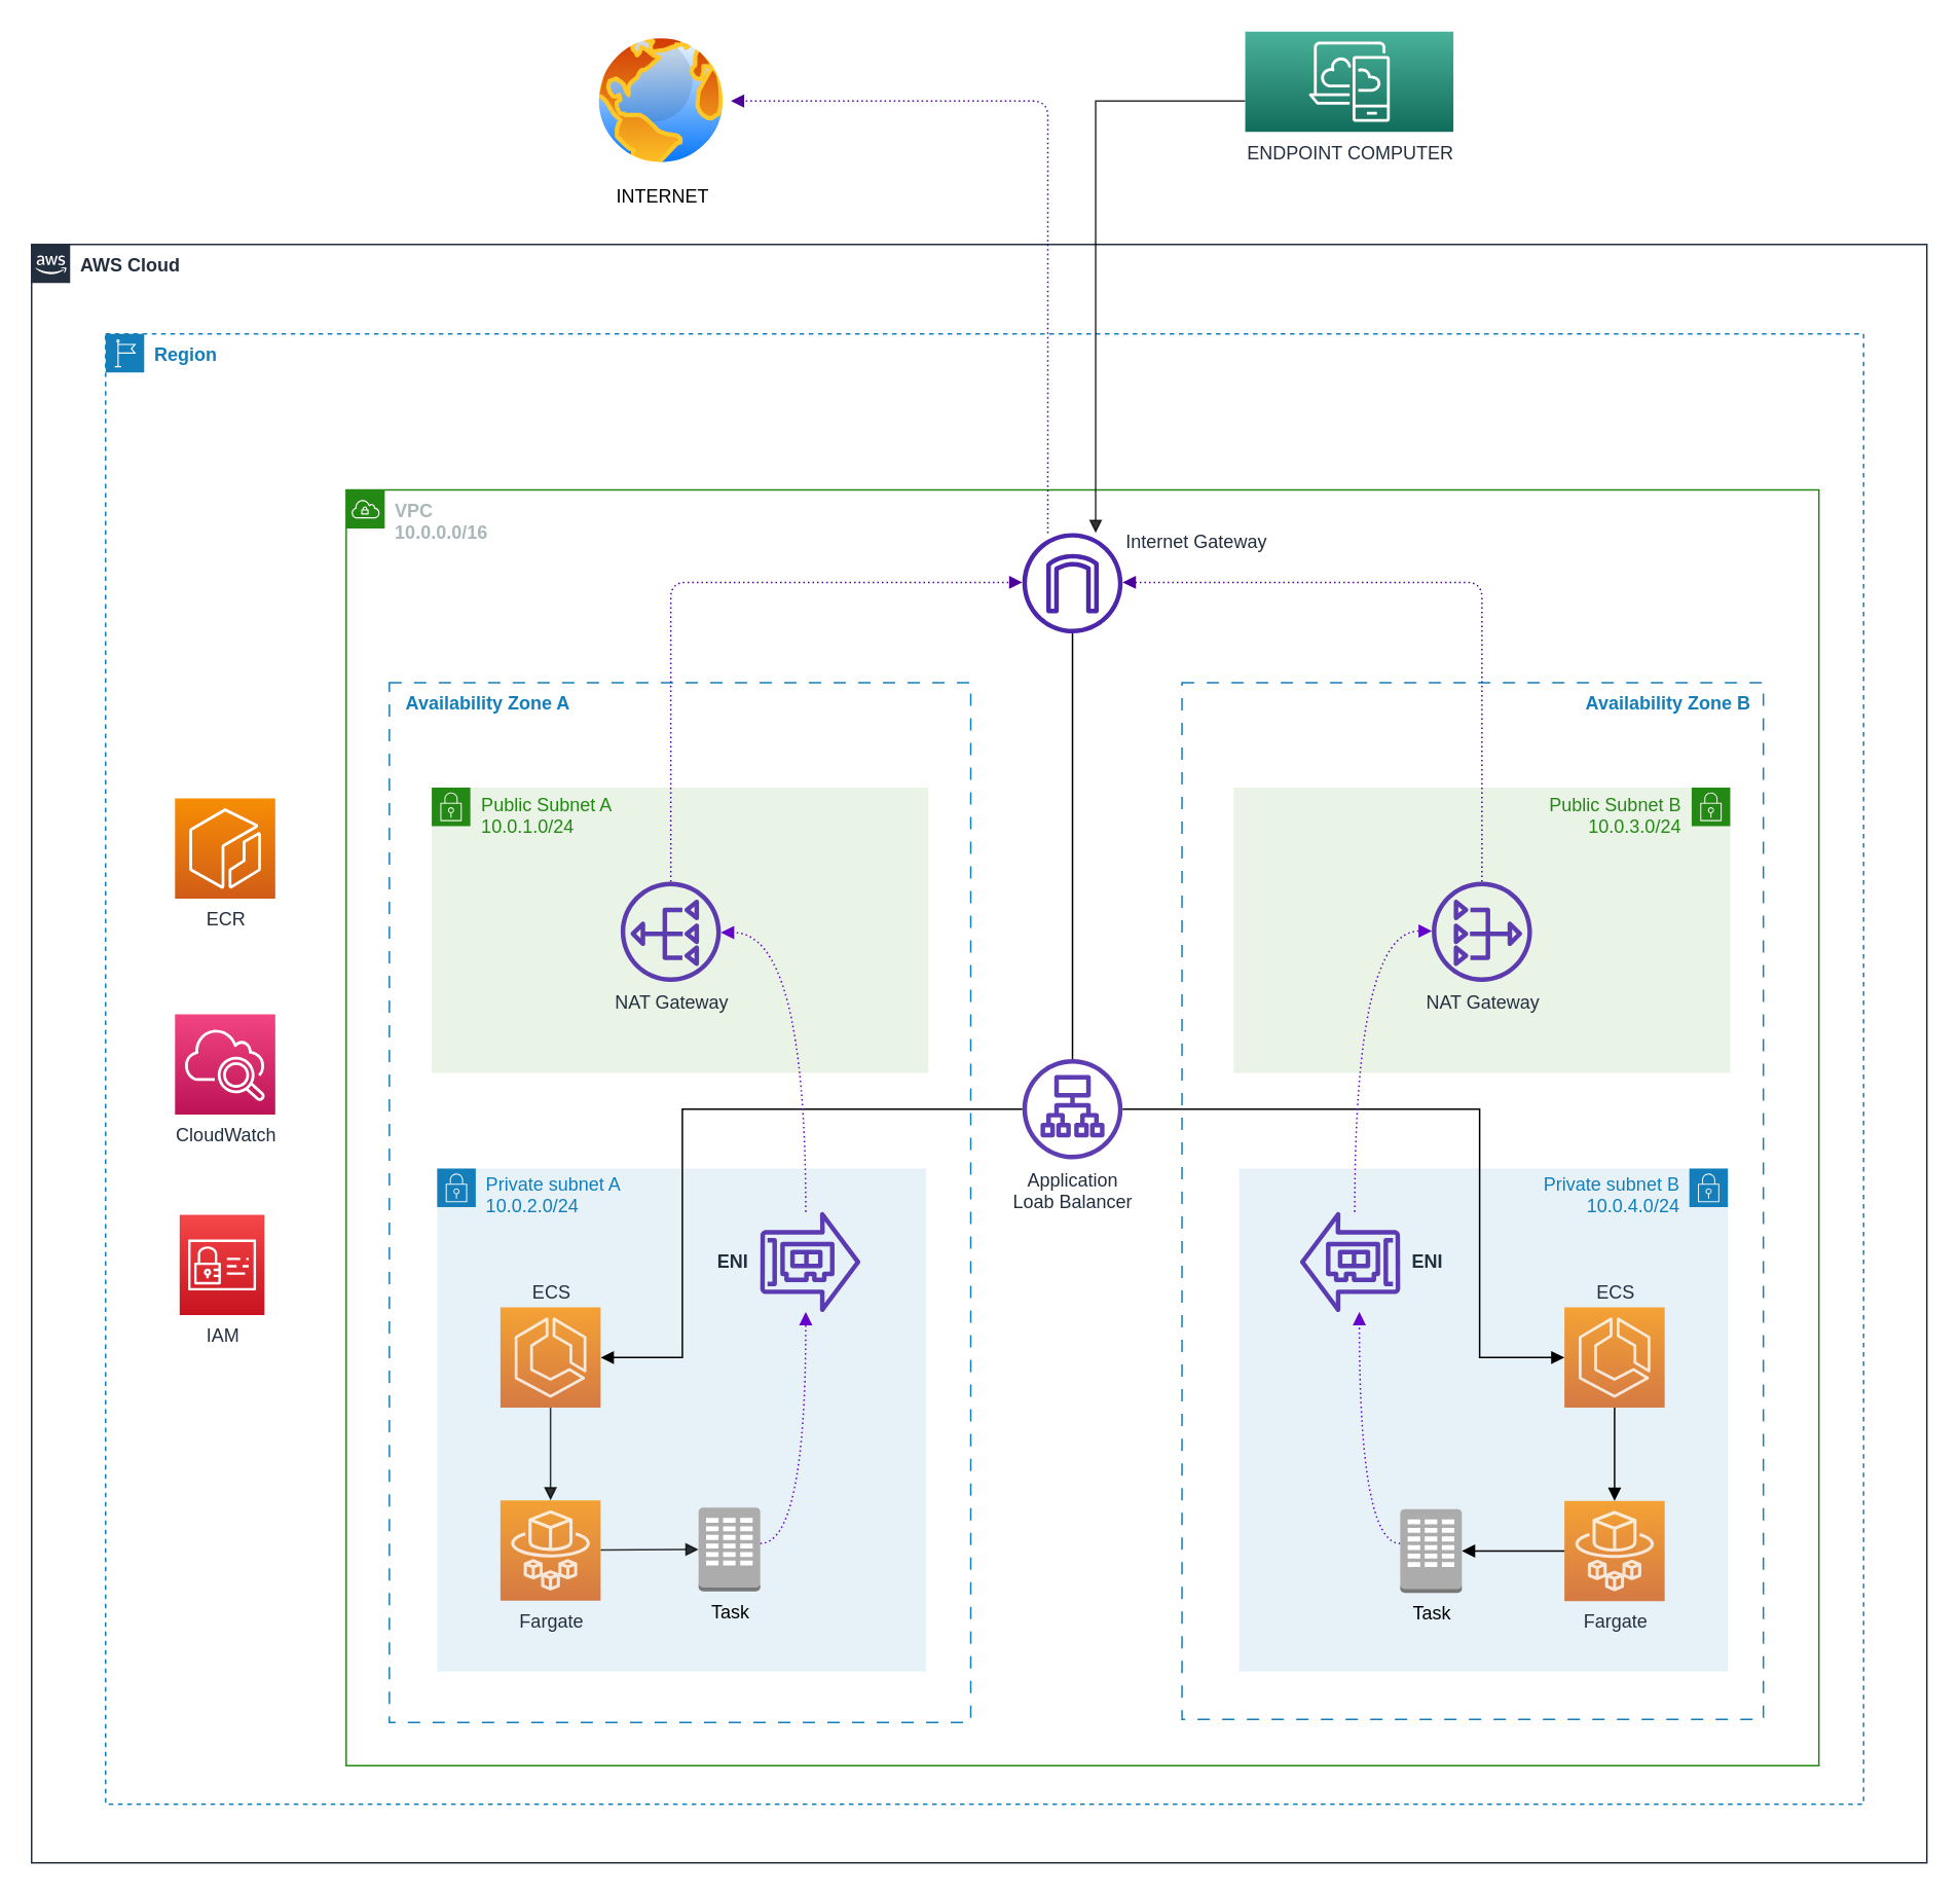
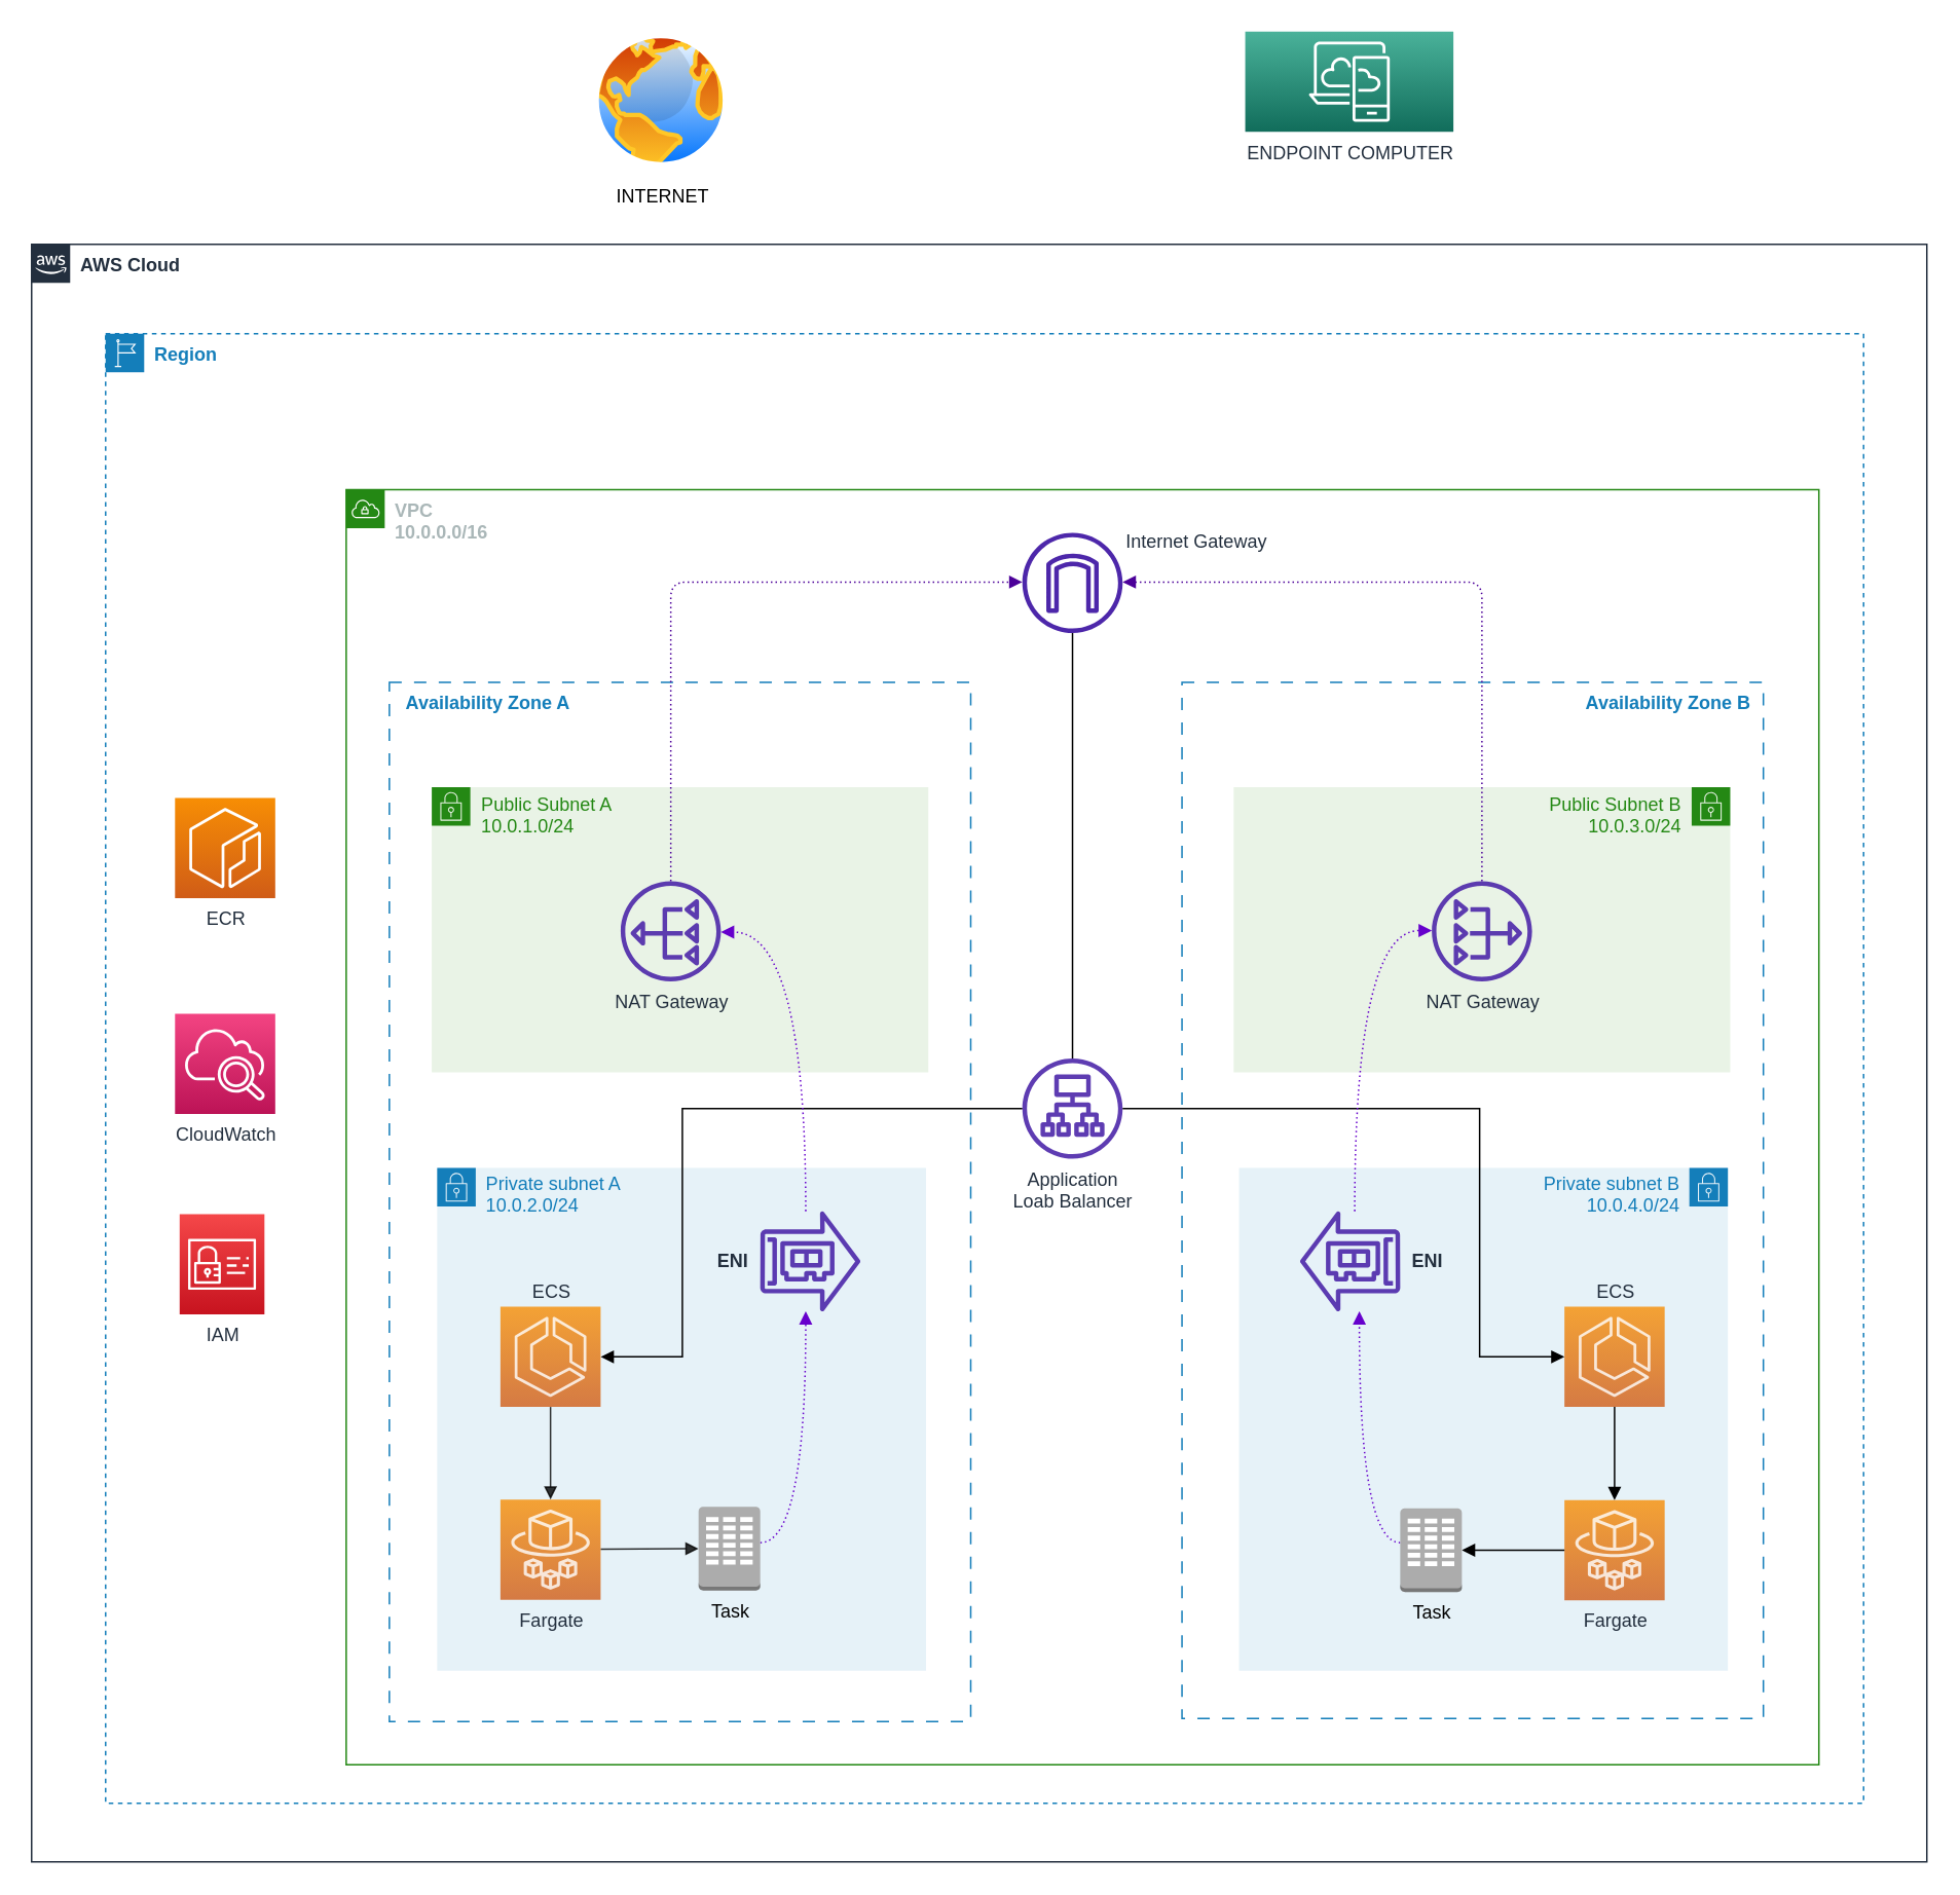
- <mxCell id="10" style="edgeStyle=orthogonalEdgeStyle;rounded=1;sketch=0;orthogonalLoop=1;jettySize=auto;html=1;entryX=1;entryY=0.5;entryDx=0;entryDy=0;shadow=0;strokeColor=#4C0099;strokeWidth=1;fontColor=default;startArrow=none;startFill=0;endArrow=block;endFill=1;dashed=1;dashPattern=1 2;" parent="1" source="11" target="42" edge="1"><mxGeometry relative="1" as="geometry"><Array as="points"><mxPoint x="679" y="65" /></Array></mxGeometry></mxCell>
- <mxCell id="40" style="edgeStyle=orthogonalEdgeStyle;sketch=0;orthogonalLoop=1;jettySize=auto;html=1;shadow=0;strokeColor=#000000;strokeWidth=1;fontColor=default;startArrow=none;startFill=0;endArrow=block;endFill=1;opacity=80;rounded=0;" parent="1" source="41" target="11" edge="1"><mxGeometry relative="1" as="geometry"><Array as="points"><mxPoint x="710" y="65" /></Array></mxGeometry></mxCell>
